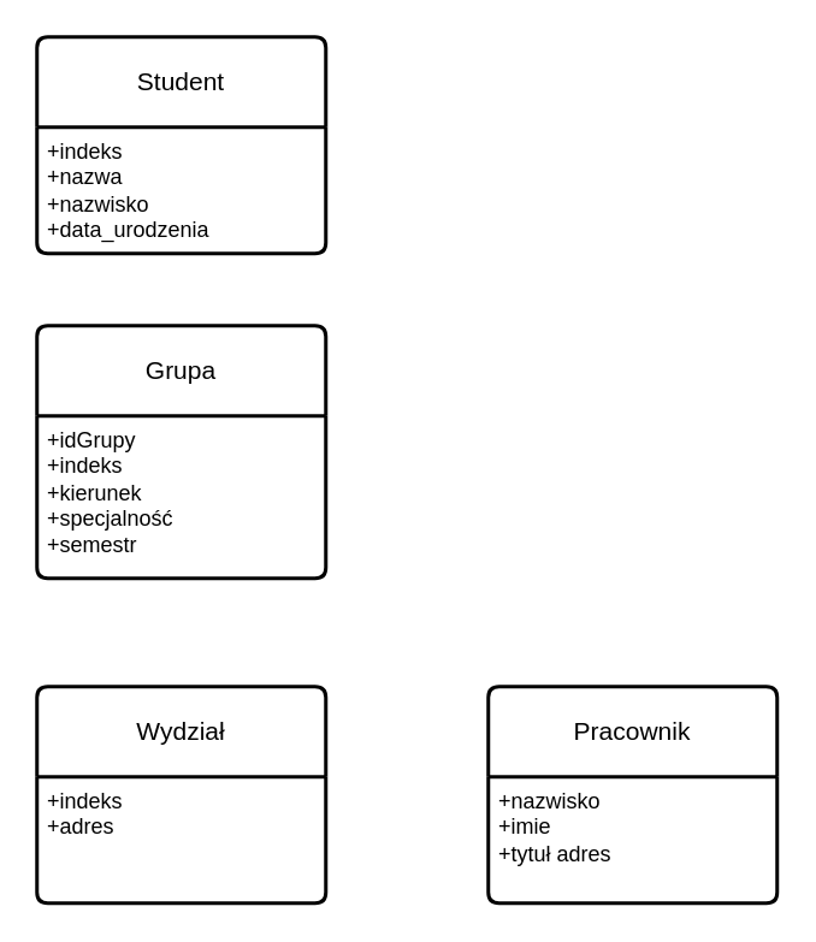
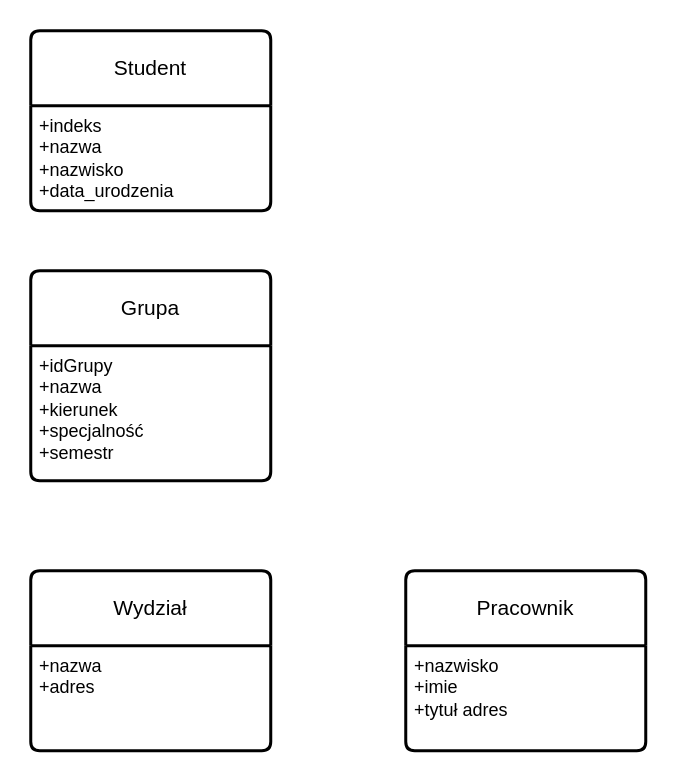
- <mxCell id="7" value="+idGrupy&lt;div&gt;+indeks&lt;/div&gt;&lt;div&gt;+kierunek&lt;/div&gt;&lt;div&gt;+specjalność&lt;/div&gt;&lt;div&gt;+semestr&lt;/div&gt;" style="align=left;strokeColor=none;fillColor=none;spacingLeft=4;fontSize=12;verticalAlign=top;resizable=0;rotatable=0;part=1;html=1;" vertex="1" parent="6"><mxGeometry y="50" width="160" height="90" as="geometry" /></mxCell>
+ <mxCell id="7" value="+idGrupy&lt;div&gt;+nazwa&lt;/div&gt;&lt;div&gt;+kierunek&lt;/div&gt;&lt;div&gt;+specjalność&lt;/div&gt;&lt;div&gt;+semestr&lt;/div&gt;" style="align=left;strokeColor=none;fillColor=none;spacingLeft=4;fontSize=12;verticalAlign=top;resizable=0;rotatable=0;part=1;html=1;" vertex="1" parent="6"><mxGeometry y="50" width="160" height="90" as="geometry" /></mxCell>
- <mxCell id="3" value="+indeks&lt;div&gt;+adres&lt;/div&gt;" style="align=left;strokeColor=none;fillColor=none;spacingLeft=4;fontSize=12;verticalAlign=top;resizable=0;rotatable=0;part=1;html=1;" vertex="1" parent="2"><mxGeometry y="50" width="160" height="70" as="geometry" /></mxCell>
+ <mxCell id="3" value="+nazwa&lt;div&gt;+adres&lt;/div&gt;" style="align=left;strokeColor=none;fillColor=none;spacingLeft=4;fontSize=12;verticalAlign=top;resizable=0;rotatable=0;part=1;html=1;" vertex="1" parent="2"><mxGeometry y="50" width="160" height="70" as="geometry" /></mxCell>
